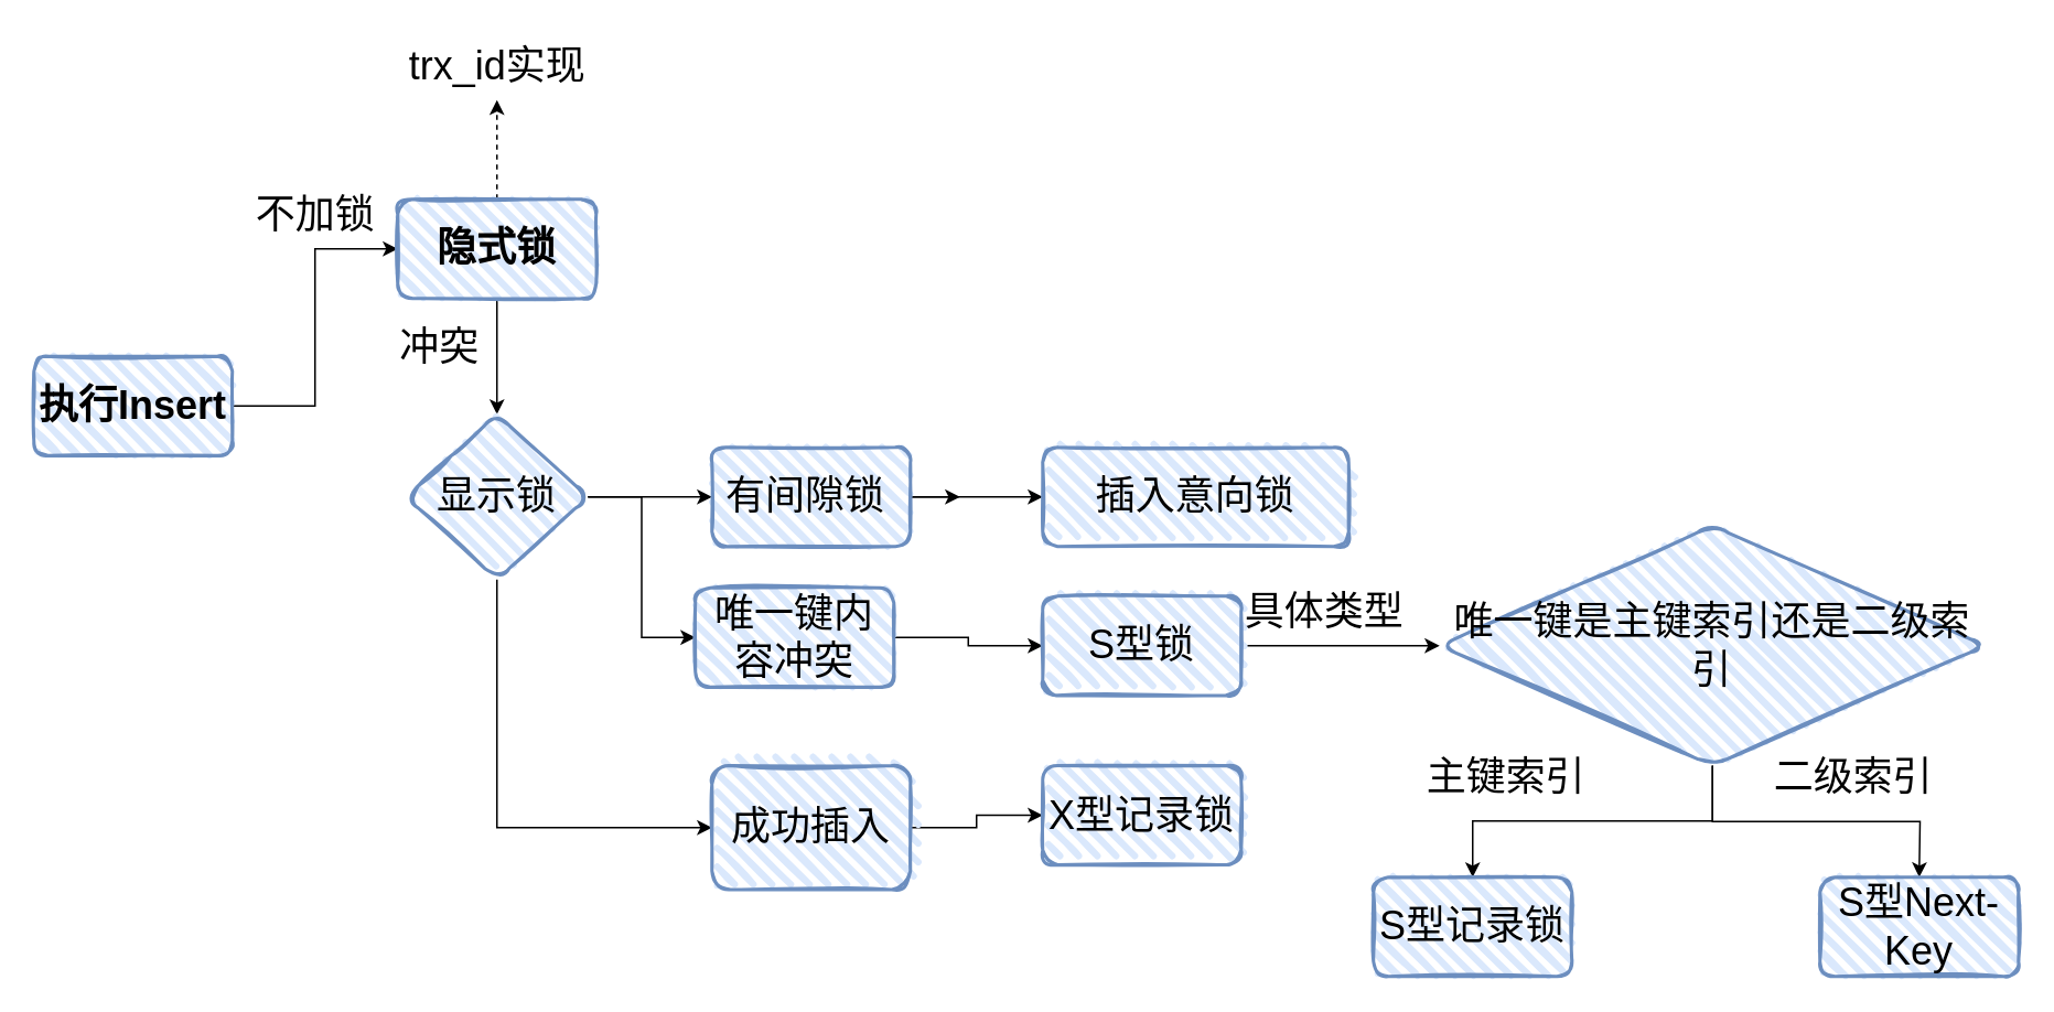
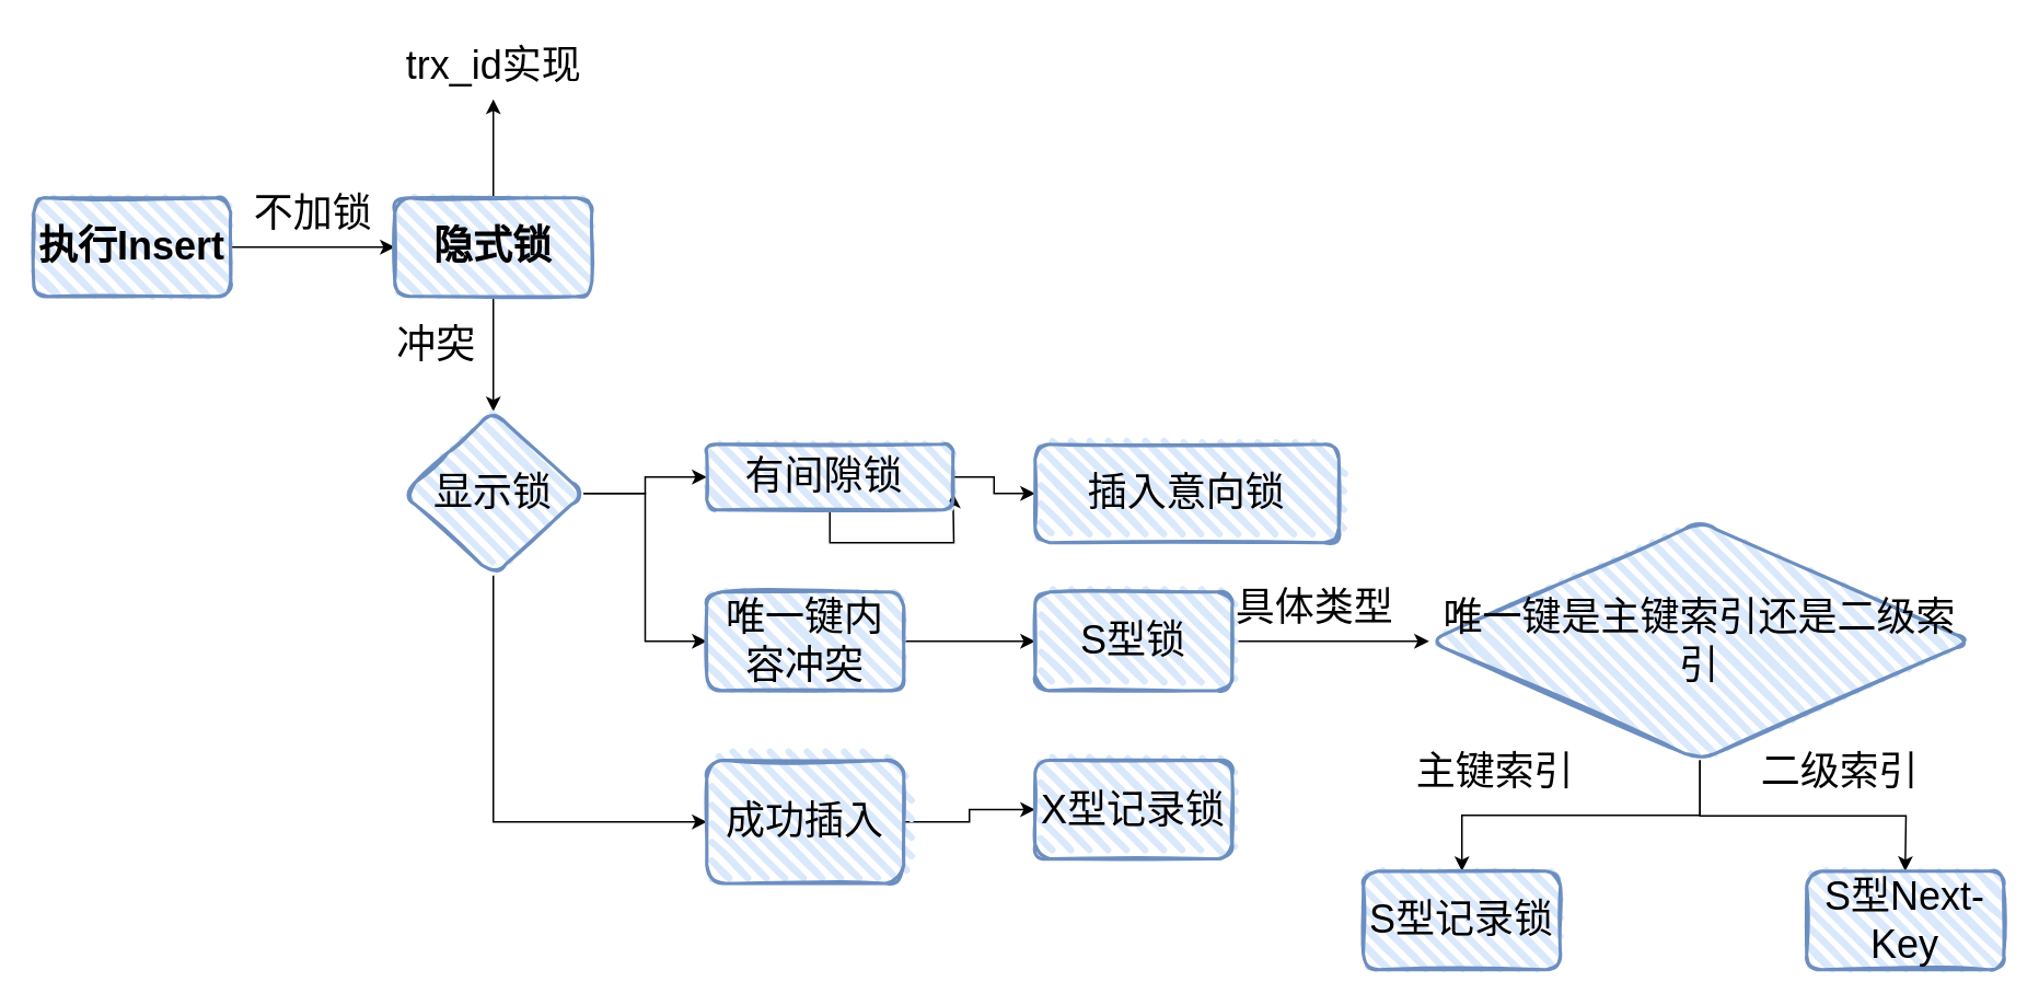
- <mxCell id="5" style="edgeStyle=orthogonalEdgeStyle;rounded=0;orthogonalLoop=1;jettySize=auto;html=1;fontFamily=Helvetica;fontSize=24;fontColor=default;dashed=1;" edge="1" parent="1" source="6" target="7"><mxGeometry relative="1" as="geometry" /></mxCell>
+ <mxCell id="5" style="edgeStyle=orthogonalEdgeStyle;rounded=0;orthogonalLoop=1;jettySize=auto;html=1;fontFamily=Helvetica;fontSize=24;fontColor=default;" edge="1" parent="1" source="6" target="7"><mxGeometry relative="1" as="geometry" /></mxCell>
- <mxCell id="3" value="执行Insert" style="rounded=1;whiteSpace=wrap;html=1;strokeWidth=2;fillWeight=4;hachureGap=8;hachureAngle=45;fillColor=#dae8fc;sketch=1;glass=0;strokeColor=#6c8ebf;fontSize=24;fontStyle=1" vertex="1" parent="1"><mxGeometry x="20" y="215" width="120" height="60" as="geometry" /></mxCell>
+ <mxCell id="3" value="执行Insert" style="rounded=1;whiteSpace=wrap;html=1;strokeWidth=2;fillWeight=4;hachureGap=8;hachureAngle=45;fillColor=#dae8fc;sketch=1;glass=0;strokeColor=#6c8ebf;fontSize=24;fontStyle=1" vertex="1" parent="1"><mxGeometry x="20" y="120" width="120" height="60" as="geometry" /></mxCell>
- <mxCell id="16" value="有间隙锁&lt;span style=&quot;white-space: pre;&quot;&gt; &lt;/span&gt;" style="whiteSpace=wrap;html=1;fontSize=24;fillColor=#dae8fc;strokeColor=#6c8ebf;rounded=1;glass=0;sketch=1;fillWeight=4;hachureGap=8;hachureAngle=45;strokeWidth=2;" vertex="1" parent="1"><mxGeometry x="430" y="270" width="120" height="60" as="geometry" /></mxCell>
+ <mxCell id="16" value="有间隙锁&lt;span style=&quot;white-space: pre;&quot;&gt; &lt;/span&gt;" style="whiteSpace=wrap;html=1;fontSize=24;fillColor=#dae8fc;strokeColor=#6c8ebf;rounded=1;glass=0;sketch=1;fillWeight=4;hachureGap=8;hachureAngle=45;strokeWidth=2;" vertex="1" parent="1"><mxGeometry x="430" y="270" width="150" height="40" as="geometry" /></mxCell>
- <mxCell id="18" value="唯一键内容冲突" style="whiteSpace=wrap;html=1;fontSize=24;fillColor=#dae8fc;strokeColor=#6c8ebf;rounded=1;glass=0;sketch=1;fillWeight=4;hachureGap=8;hachureAngle=45;strokeWidth=2;" vertex="1" parent="1"><mxGeometry x="420" y="355" width="120" height="60" as="geometry" /></mxCell>
+ <mxCell id="18" value="唯一键内容冲突" style="whiteSpace=wrap;html=1;fontSize=24;fillColor=#dae8fc;strokeColor=#6c8ebf;rounded=1;glass=0;sketch=1;fillWeight=4;hachureGap=8;hachureAngle=45;strokeWidth=2;" vertex="1" parent="1"><mxGeometry x="430" y="360" width="120" height="60" as="geometry" /></mxCell>
